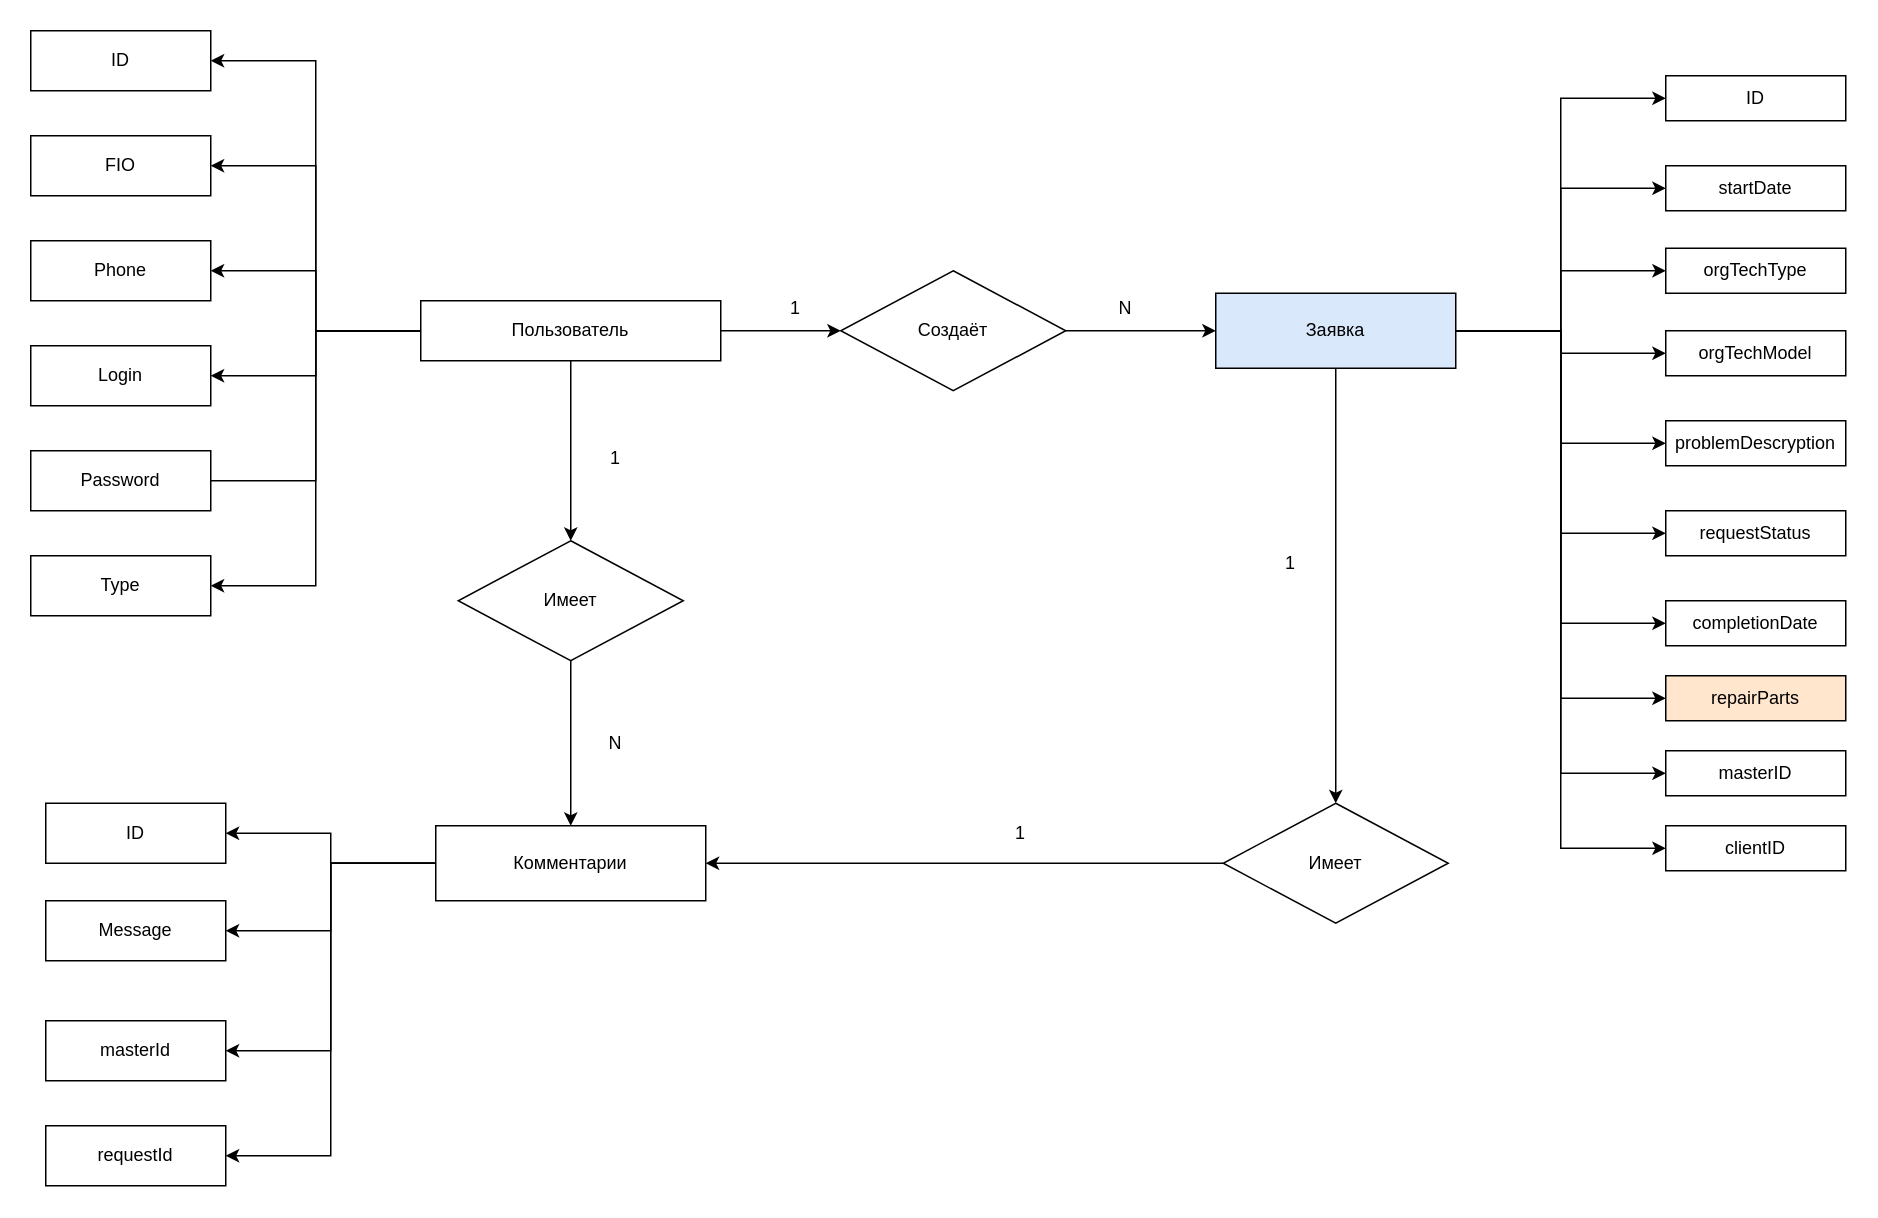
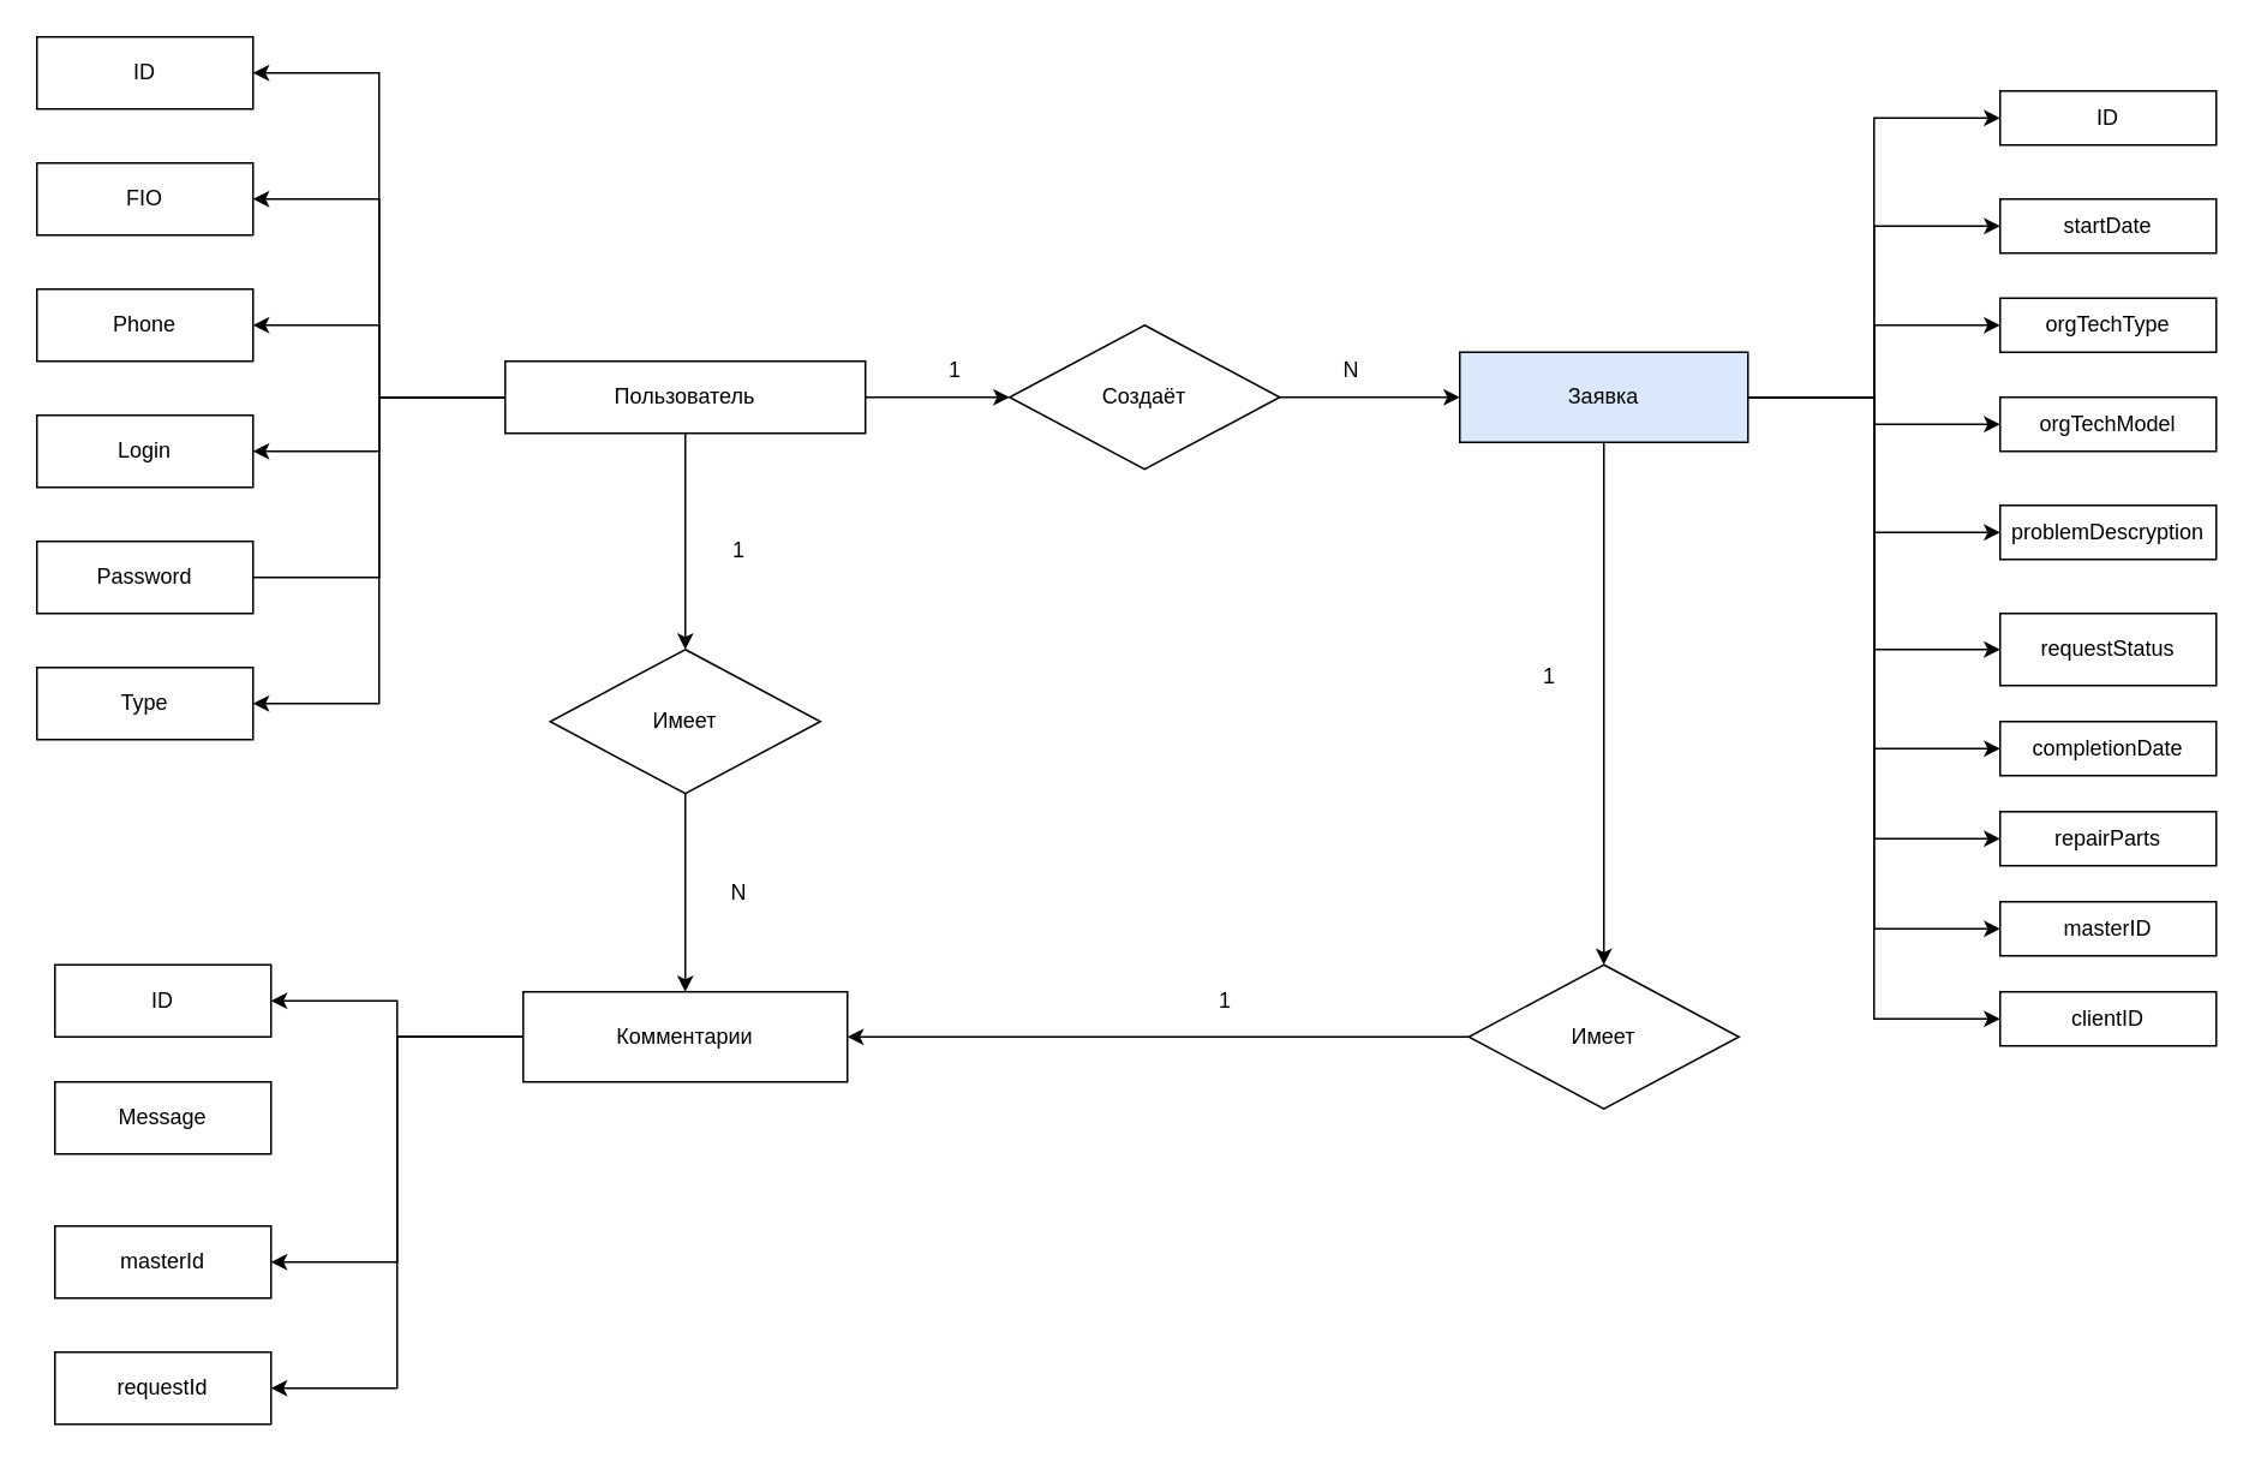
- <mxCell id="38" value="requestStatus" style="rounded=0;whiteSpace=wrap;html=1;" vertex="1" parent="1"><mxGeometry x="1110" y="340" width="120" height="30" as="geometry" /></mxCell>
+ <mxCell id="38" value="requestStatus" style="rounded=0;whiteSpace=wrap;html=1;" vertex="1" parent="1"><mxGeometry x="1110" y="340" width="120" height="40" as="geometry" /></mxCell>
- <mxCell id="40" value="repairParts" style="rounded=0;whiteSpace=wrap;html=1;fillColor=#ffe6cc;" vertex="1" parent="1"><mxGeometry x="1110" y="450" width="120" height="30" as="geometry" /></mxCell>
+ <mxCell id="40" value="repairParts" style="rounded=0;whiteSpace=wrap;html=1;" vertex="1" parent="1"><mxGeometry x="1110" y="450" width="120" height="30" as="geometry" /></mxCell>
- <mxCell id="44" style="edgeStyle=orthogonalEdgeStyle;rounded=0;orthogonalLoop=1;jettySize=auto;html=1;" edge="1" parent="1" source="47" target="49"><mxGeometry relative="1" as="geometry" /></mxCell>
